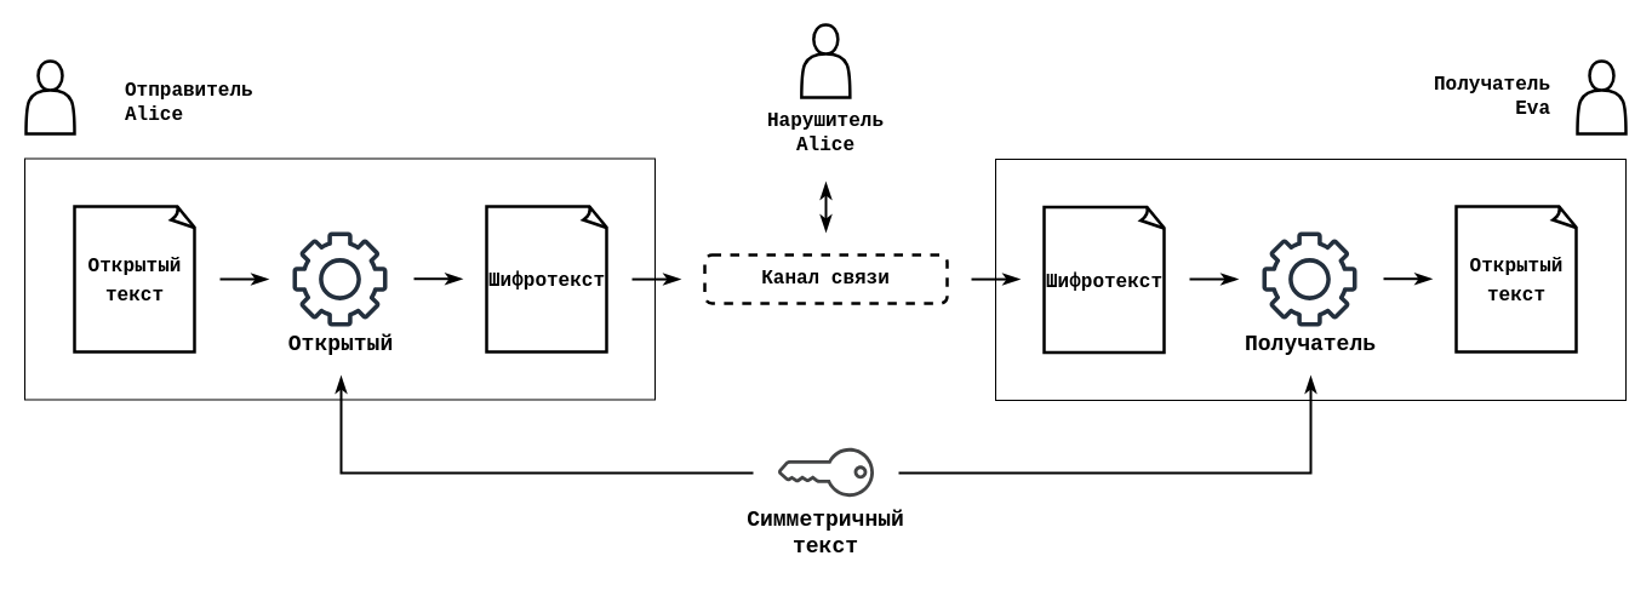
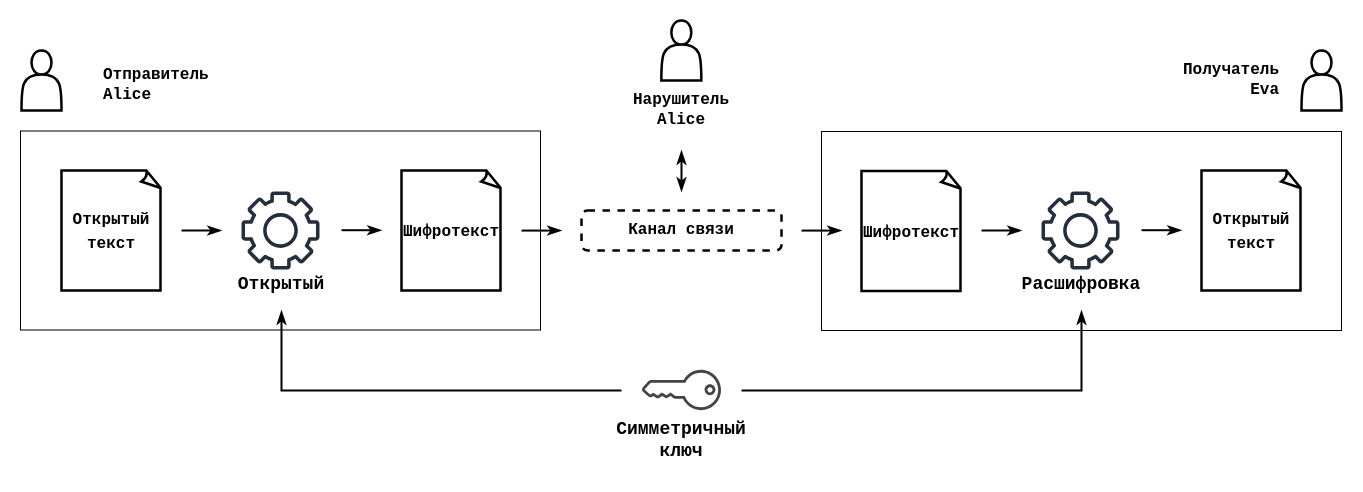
- <mxCell id="17" value="&lt;b&gt;Получатель&lt;/b&gt;" style="text;html=1;strokeColor=none;fillColor=none;align=center;verticalAlign=middle;whiteSpace=wrap;rounded=0;strokeWidth=2.5;fontFamily=Courier New;fontSize=18;fontColor=#000000;" vertex="1" parent="1"><mxGeometry x="1021" y="269" width="120" height="30" as="geometry" /></mxCell>
+ <mxCell id="17" value="&lt;b&gt;Расшифровка&lt;/b&gt;" style="text;html=1;strokeColor=none;fillColor=none;align=center;verticalAlign=middle;whiteSpace=wrap;rounded=0;strokeWidth=2.5;fontFamily=Courier New;fontSize=18;fontColor=#000000;" vertex="1" parent="1"><mxGeometry x="1021" y="269" width="120" height="30" as="geometry" /></mxCell>
- <mxCell id="26" value="&lt;b&gt;Симметричный&lt;br&gt;текст&lt;/b&gt;" style="text;html=1;strokeColor=none;fillColor=none;align=center;verticalAlign=middle;whiteSpace=wrap;rounded=0;strokeWidth=2.5;fontFamily=Courier New;fontSize=18;fontColor=#000000;" vertex="1" parent="1"><mxGeometry x="581" y="410" width="200" height="60" as="geometry" /></mxCell>
+ <mxCell id="26" value="&lt;b&gt;Симметричный&lt;br&gt;ключ&lt;/b&gt;" style="text;html=1;strokeColor=none;fillColor=none;align=center;verticalAlign=middle;whiteSpace=wrap;rounded=0;strokeWidth=2.5;fontFamily=Courier New;fontSize=18;fontColor=#000000;" vertex="1" parent="1"><mxGeometry x="581" y="410" width="200" height="60" as="geometry" /></mxCell>
